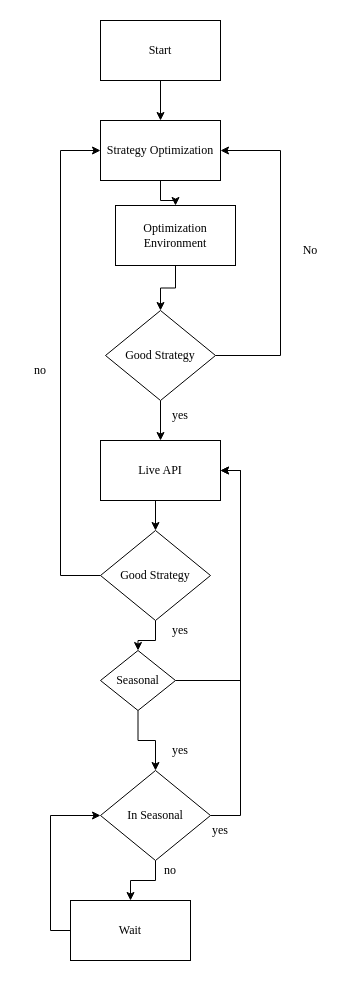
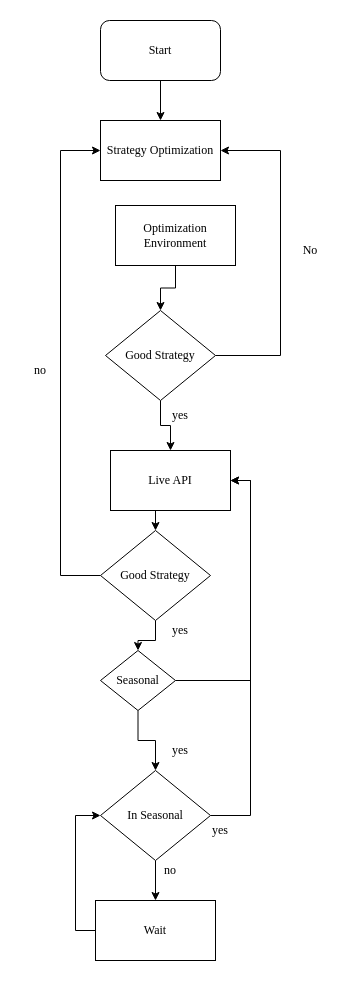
- <mxCell id="5" value="Start" style="whiteSpace=wrap;html=1;fontFamily=Times New Roman;rounded=0;" parent="1" vertex="1"><mxGeometry x="100" y="20" width="120" height="60" as="geometry" /></mxCell>
+ <mxCell id="5" value="Start" style="rounded=1;whiteSpace=wrap;html=1;fontFamily=Times New Roman;" parent="1" vertex="1"><mxGeometry x="100" y="20" width="120" height="60" as="geometry" /></mxCell>
- <mxCell id="2" style="edgeStyle=orthogonalEdgeStyle;rounded=0;orthogonalLoop=1;jettySize=auto;html=1;exitX=0.5;exitY=1;exitDx=0;exitDy=0;fontFamily=Times New Roman;" parent="1" source="3" target="7" edge="1"><mxGeometry relative="1" as="geometry" /></mxCell>
- <mxCell id="13" value="Live API" style="rounded=0;whiteSpace=wrap;html=1;fontFamily=Times New Roman;" parent="1" vertex="1"><mxGeometry x="100" y="440" width="120" height="60" as="geometry" /></mxCell>
+ <mxCell id="13" value="Live API" style="rounded=0;whiteSpace=wrap;html=1;fontFamily=Times New Roman;" parent="1" vertex="1"><mxGeometry x="110" y="450" width="120" height="60" as="geometry" /></mxCell>
- <mxCell id="21" value="Wait" style="rounded=0;whiteSpace=wrap;html=1;fontFamily=Times New Roman;" parent="1" vertex="1"><mxGeometry x="70" y="900" width="120" height="60" as="geometry" /></mxCell>
+ <mxCell id="21" value="Wait" style="rounded=0;whiteSpace=wrap;html=1;fontFamily=Times New Roman;" parent="1" vertex="1"><mxGeometry x="95" y="900" width="120" height="60" as="geometry" /></mxCell>
